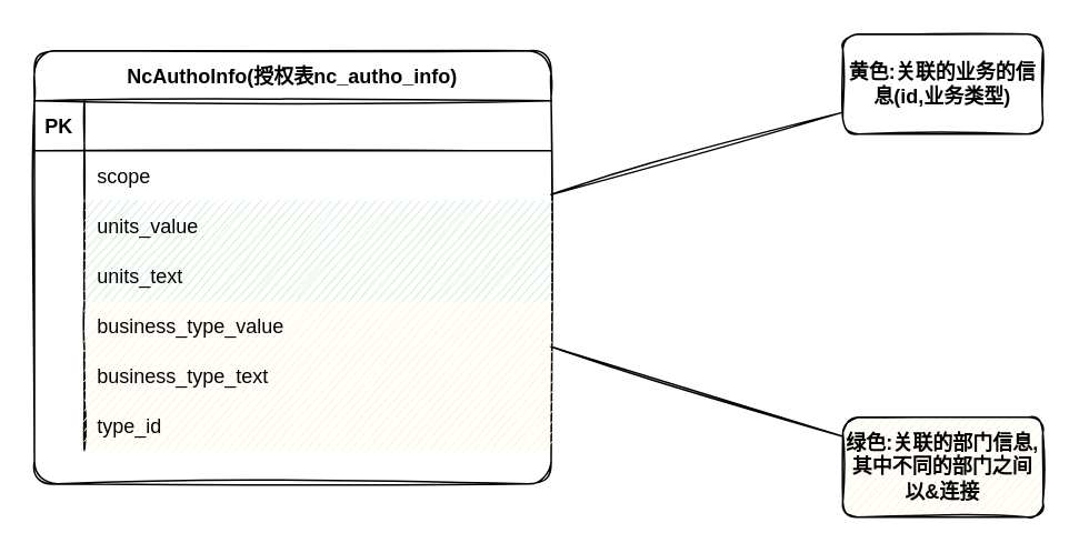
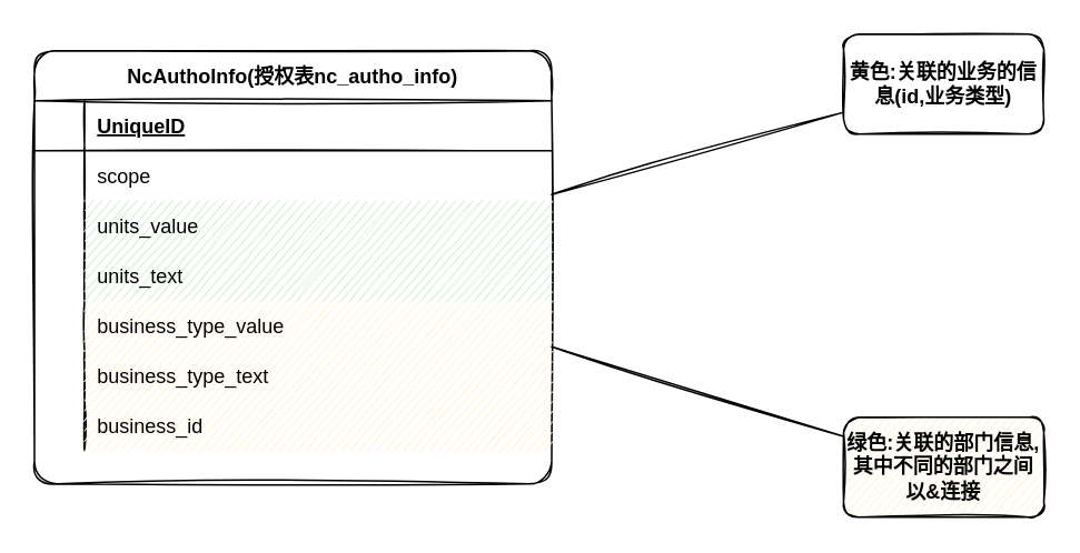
- <mxCell id="6" value="PK" style="shape=partialRectangle;connectable=0;fillColor=none;top=0;left=0;bottom=0;right=0;fontStyle=1;overflow=hidden;sketch=1;rounded=1;" parent="5" vertex="1"><mxGeometry width="30" height="30" as="geometry" /></mxCell>
+ <mxCell id="7" value="UniqueID" style="shape=partialRectangle;connectable=0;fillColor=none;top=0;left=0;bottom=0;right=0;align=left;spacingLeft=6;fontStyle=5;overflow=hidden;sketch=1;rounded=1;" parent="5" vertex="1"><mxGeometry x="30" width="280" height="30" as="geometry" /></mxCell>
- <mxCell id="25" value="type_id" style="shape=partialRectangle;connectable=0;fillColor=#fff2cc;top=0;left=0;bottom=0;right=0;align=left;spacingLeft=6;overflow=hidden;strokeColor=#d6b656;sketch=1;rounded=1;" parent="23" vertex="1"><mxGeometry x="30" width="280" height="30" as="geometry" /></mxCell>
+ <mxCell id="25" value="business_id" style="shape=partialRectangle;connectable=0;fillColor=#fff2cc;top=0;left=0;bottom=0;right=0;align=left;spacingLeft=6;overflow=hidden;strokeColor=#d6b656;sketch=1;rounded=1;" parent="23" vertex="1"><mxGeometry x="30" width="280" height="30" as="geometry" /></mxCell>
